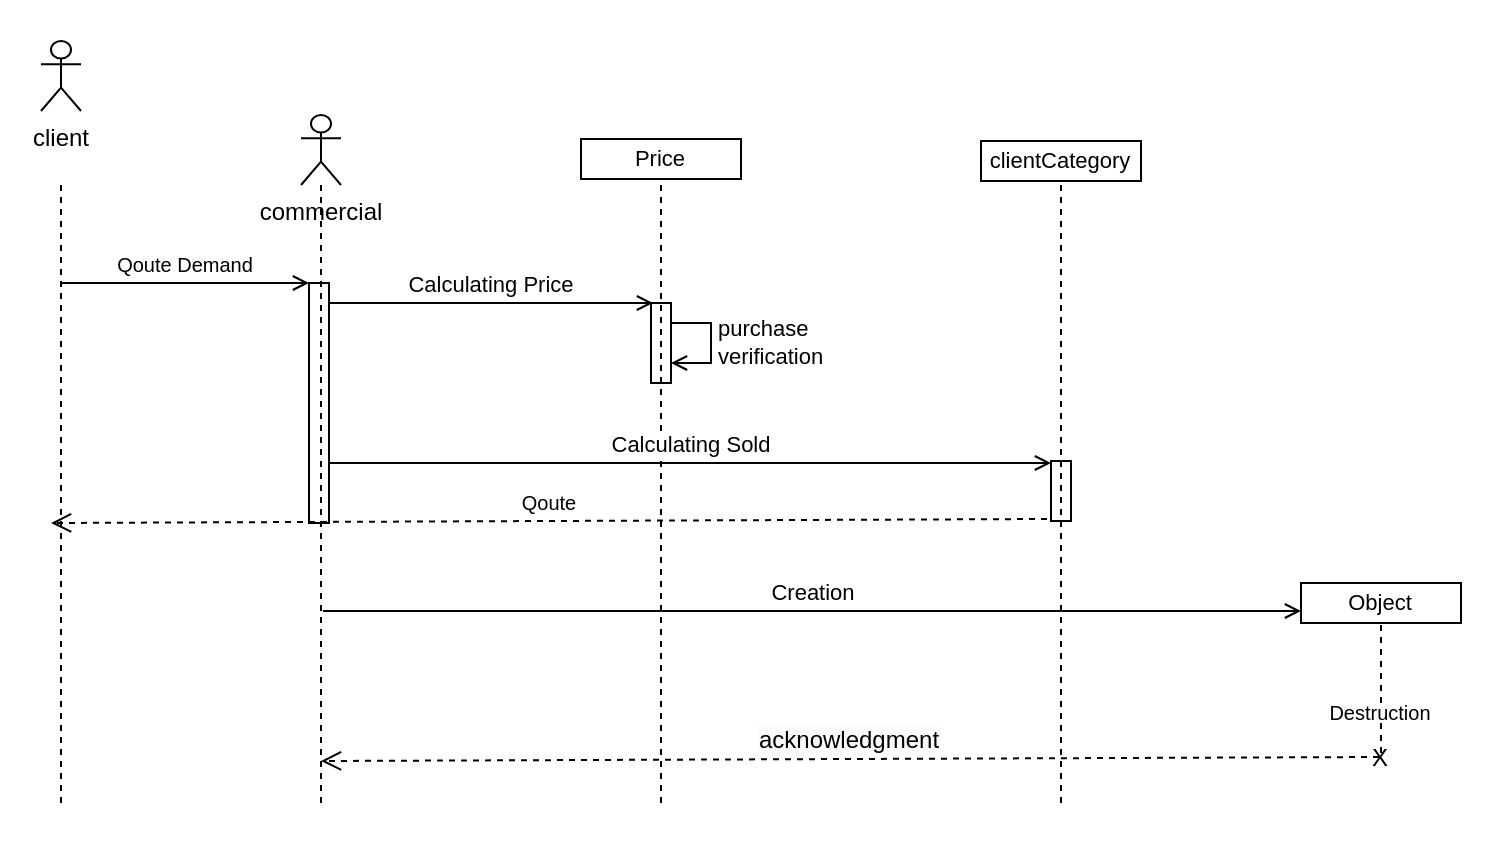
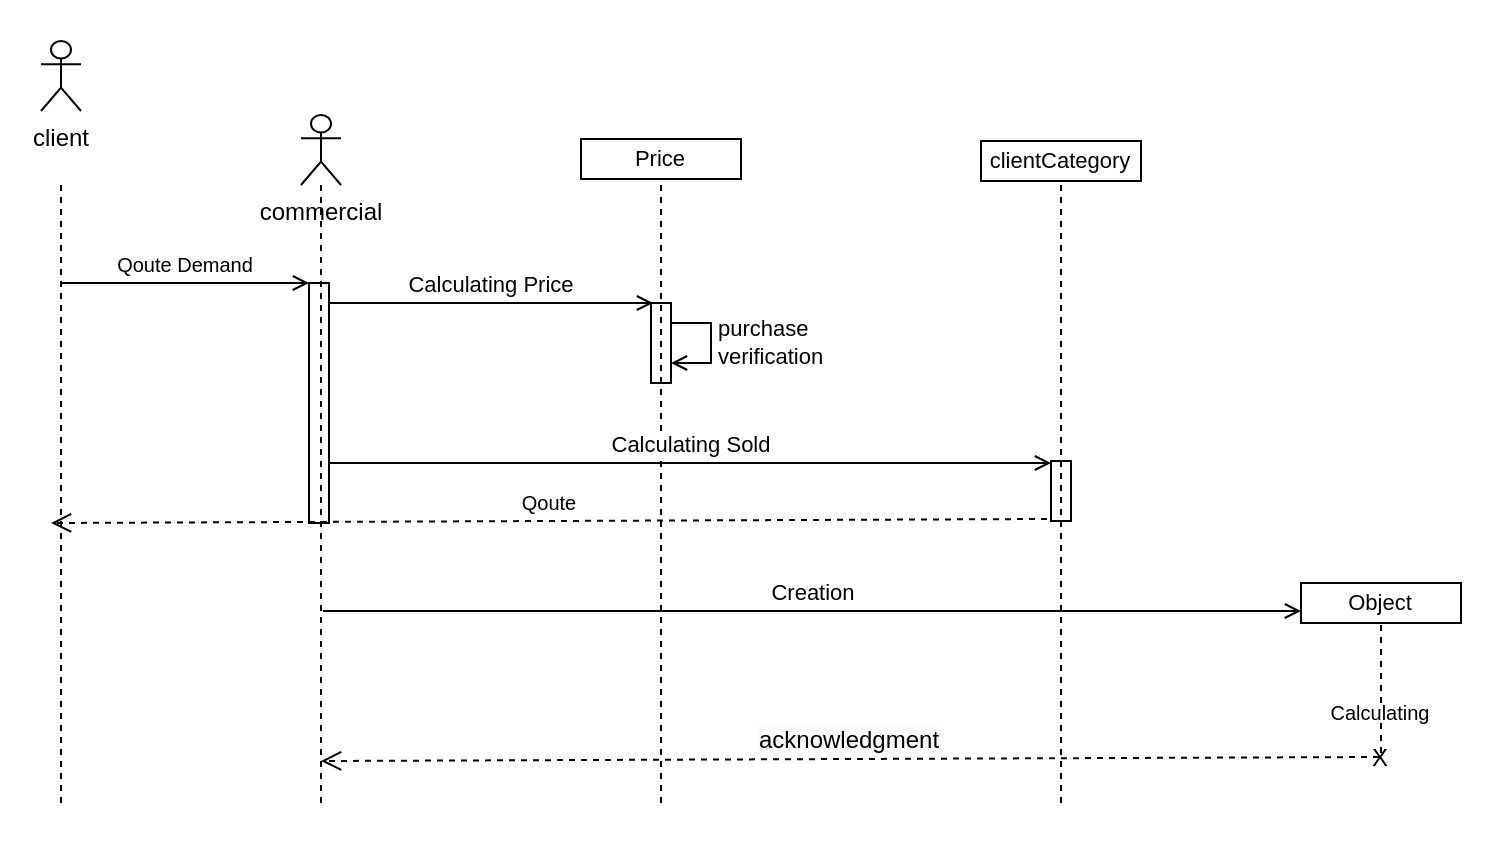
- <mxCell id="24" value="&lt;font style=&quot;font-size: 10px;&quot;&gt;Destruction&lt;/font&gt;" style="text;html=1;align=center;verticalAlign=middle;whiteSpace=wrap;rounded=0;" vertex="1" parent="1"><mxGeometry x="660" y="351" width="60" height="10" as="geometry" /></mxCell>
+ <mxCell id="24" value="&lt;font style=&quot;font-size: 10px;&quot;&gt;Calculating&lt;/font&gt;" style="text;html=1;align=center;verticalAlign=middle;whiteSpace=wrap;rounded=0;" vertex="1" parent="1"><mxGeometry x="660" y="351" width="60" height="10" as="geometry" /></mxCell>
